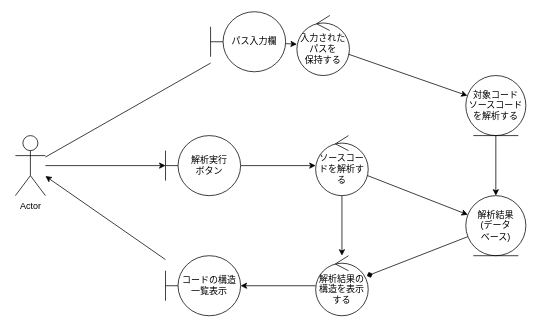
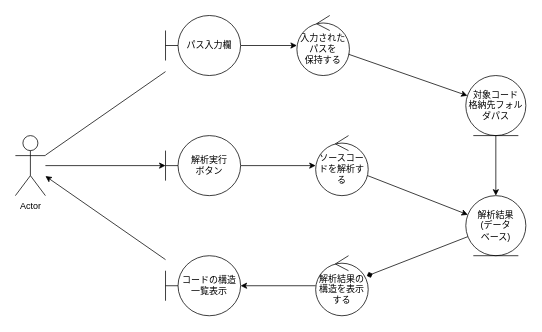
- <mxCell id="6" value="パス入力欄" style="shape=umlBoundary;whiteSpace=wrap;html=1;" parent="1" vertex="1"><mxGeometry x="280" y="15" width="100" height="80" as="geometry" /></mxCell>
+ <mxCell id="6" value="パス入力欄" style="shape=umlBoundary;whiteSpace=wrap;html=1;" parent="1" vertex="1"><mxGeometry x="220" y="20" width="100" height="80" as="geometry" /></mxCell>
- <mxCell id="10" value="対象コード&lt;br&gt;ソースコードを解析する" style="ellipse;shape=umlEntity;whiteSpace=wrap;html=1;" parent="1" vertex="1"><mxGeometry x="620" y="100" width="80" height="80" as="geometry" /></mxCell>
+ <mxCell id="10" value="対象コード&lt;br&gt;格納先フォルダパス" style="ellipse;shape=umlEntity;whiteSpace=wrap;html=1;" parent="1" vertex="1"><mxGeometry x="620" y="100" width="80" height="80" as="geometry" /></mxCell>
- <mxCell id="13" style="edgeStyle=none;rounded=0;orthogonalLoop=1;jettySize=auto;html=1;" parent="1" source="14" target="21" edge="1"><mxGeometry relative="1" as="geometry" /></mxCell>
